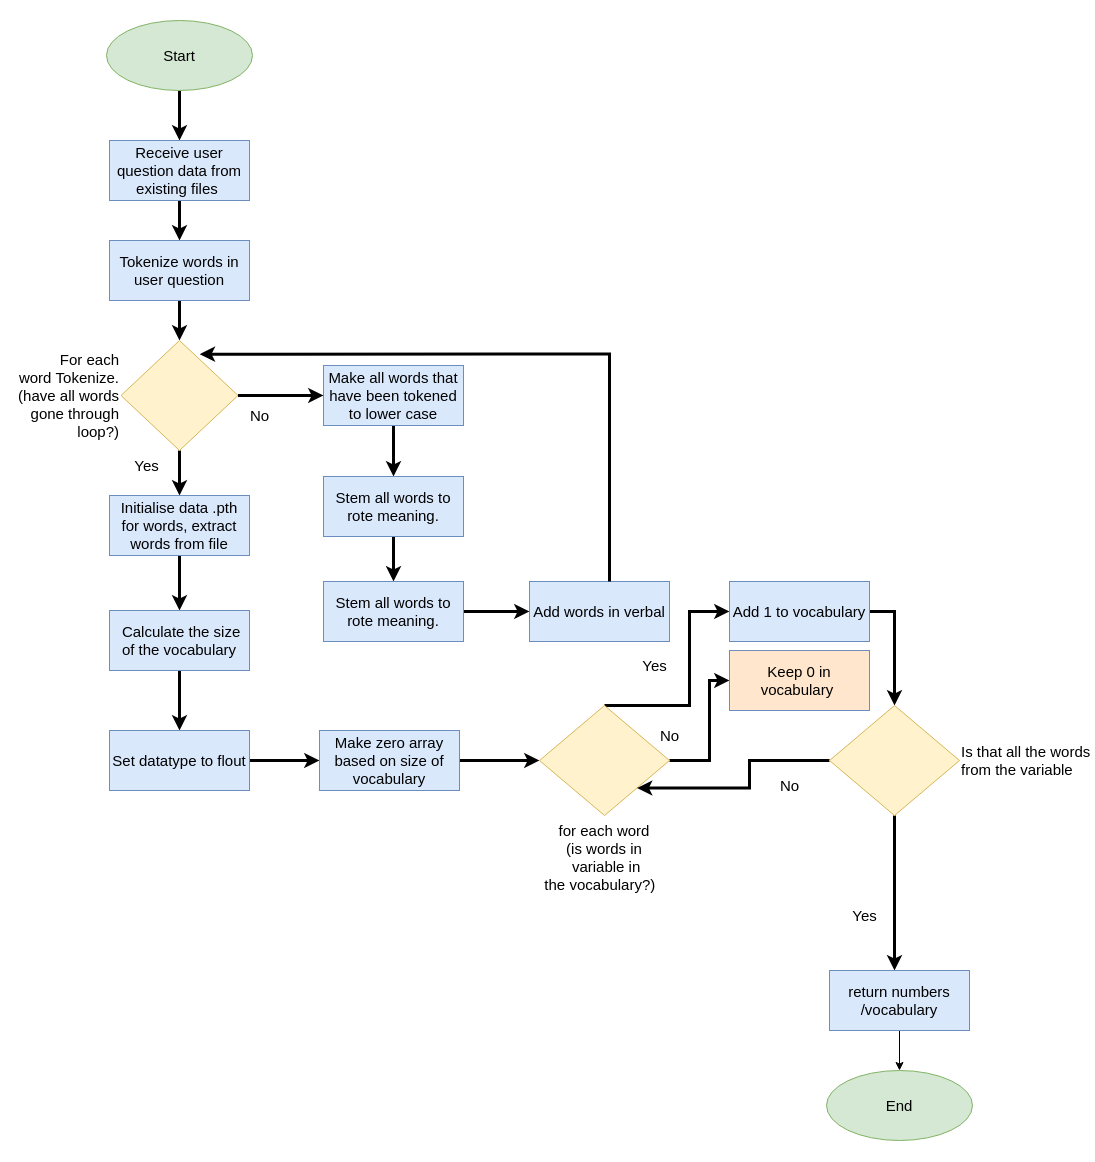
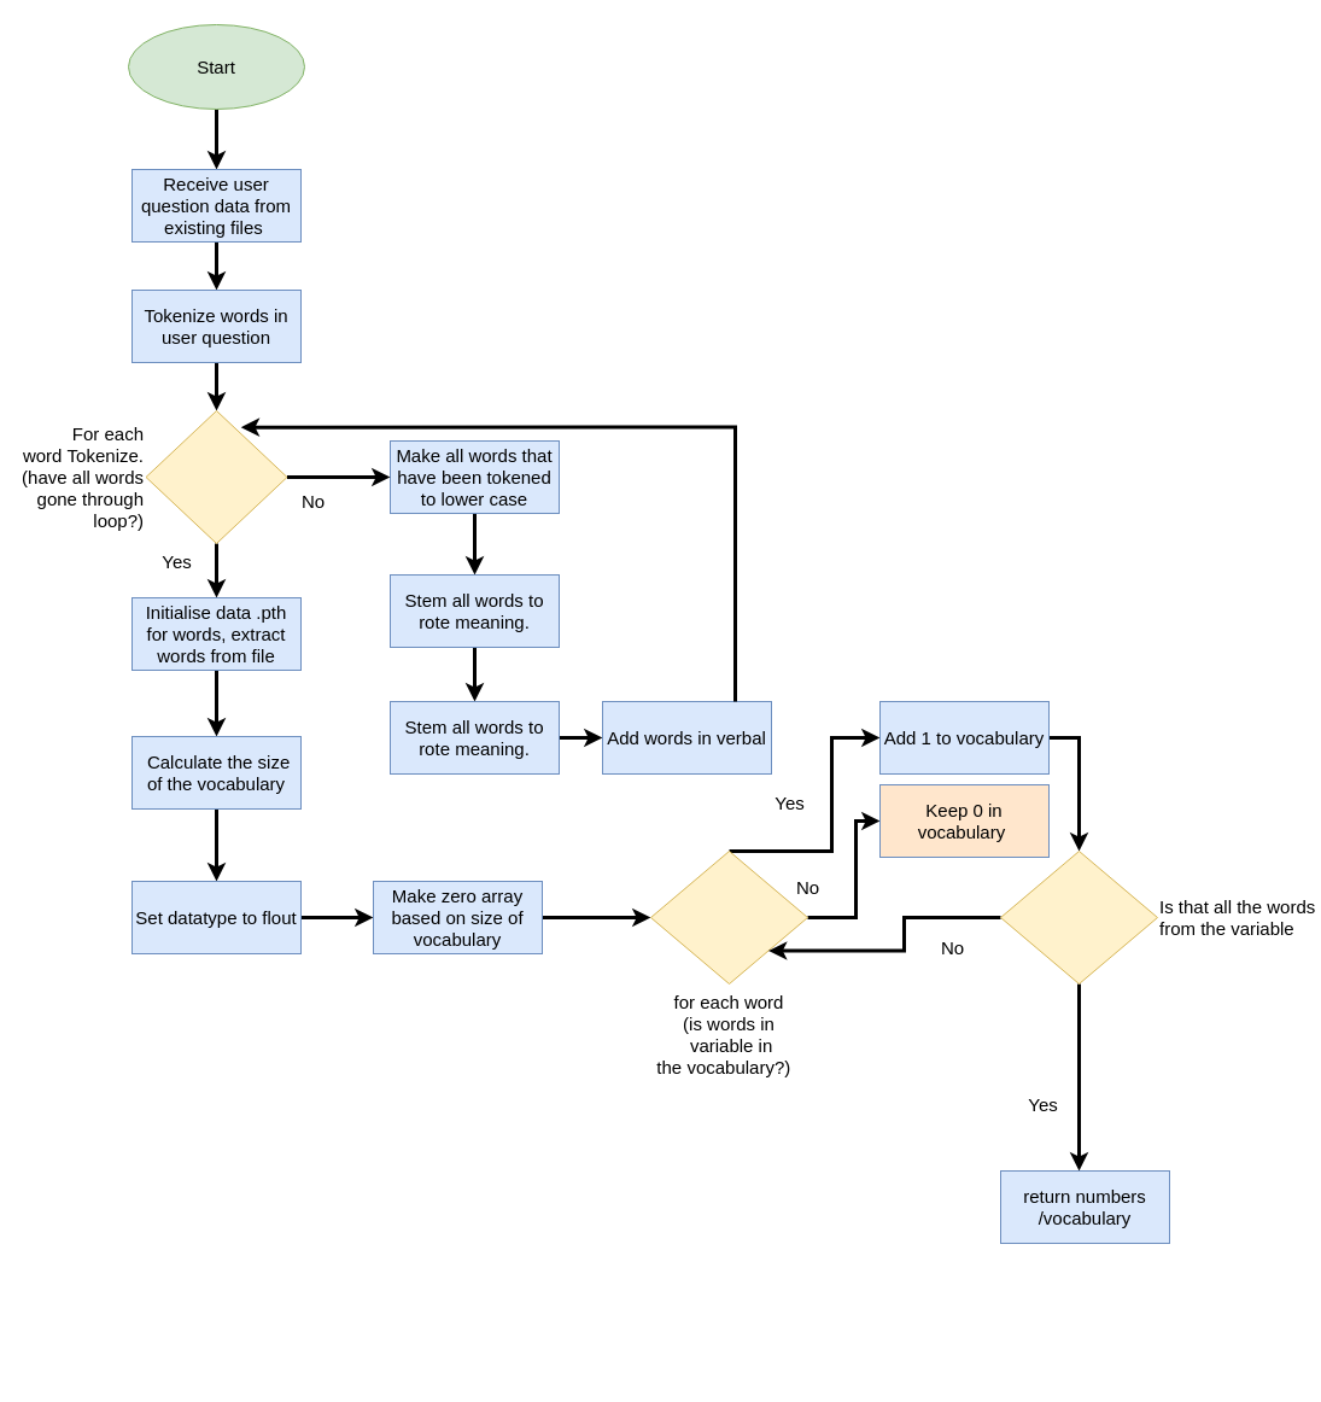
- <mxCell id="18" value="&lt;span style=&quot;font-size: 15px;&quot;&gt;Add words in verbal&lt;/span&gt;" style="rounded=0;whiteSpace=wrap;html=1;fillColor=#dae8fc;strokeColor=#6c8ebf;" parent="1" vertex="1"><mxGeometry x="443" y="581" width="140" height="60" as="geometry" /></mxCell>
+ <mxCell id="18" value="&lt;span style=&quot;font-size: 15px;&quot;&gt;Add words in verbal&lt;/span&gt;" style="rounded=0;whiteSpace=wrap;html=1;fillColor=#dae8fc;strokeColor=#6c8ebf;" parent="1" vertex="1"><mxGeometry x="413" y="581" width="140" height="60" as="geometry" /></mxCell>
- <mxCell id="28" value="&lt;div style=&quot;&quot;&gt;&lt;span style=&quot;font-size: 15px; white-space-collapse: preserve;&quot;&gt;Make zero array based on size of vocabulary&lt;/span&gt;&lt;/div&gt;" style="rounded=0;whiteSpace=wrap;html=1;fillColor=#dae8fc;strokeColor=#6c8ebf;align=center;" parent="1" vertex="1"><mxGeometry x="233" y="730" width="140" height="60" as="geometry" /></mxCell>
+ <mxCell id="28" value="&lt;div style=&quot;&quot;&gt;&lt;span style=&quot;font-size: 15px; white-space-collapse: preserve;&quot;&gt;Make zero array based on size of vocabulary&lt;/span&gt;&lt;/div&gt;" style="rounded=0;whiteSpace=wrap;html=1;fillColor=#dae8fc;strokeColor=#6c8ebf;align=center;" parent="1" vertex="1"><mxGeometry x="223" y="730" width="140" height="60" as="geometry" /></mxCell>
- <mxCell id="41" style="edgeStyle=orthogonalEdgeStyle;rounded=0;orthogonalLoop=1;jettySize=auto;html=1;" edge="1" parent="1" source="42" target="43"><mxGeometry relative="1" as="geometry" /></mxCell>
- <mxCell id="43" value="&lt;span style=&quot;font-size: 15px;&quot;&gt;End&lt;/span&gt;" style="ellipse;whiteSpace=wrap;html=1;fillColor=#d5e8d4;strokeColor=#82b366;" vertex="1" parent="1"><mxGeometry x="740" y="1070" width="146" height="70" as="geometry" /></mxCell>
